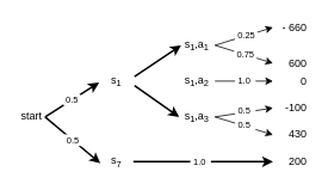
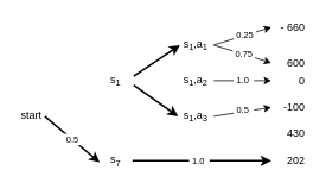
- <mxCell id="5" value="&lt;font size=&quot;1&quot;&gt;&amp;nbsp;0.5&amp;nbsp;&lt;/font&gt;" style="endArrow=classic;html=1;rounded=0;exitX=1;exitY=0.5;exitDx=0;exitDy=0;entryX=0.01;entryY=0.582;entryDx=0;entryDy=0;entryPerimeter=0;strokeWidth=2;" parent="1" source="2" target="3" edge="1"><mxGeometry width="50" height="50" relative="1" as="geometry"><mxPoint x="170" y="180" as="sourcePoint" /><mxPoint x="220" y="130" as="targetPoint" /><mxPoint as="offset" /></mxGeometry></mxCell>
- <mxCell id="26" value="" style="endArrow=classic;html=1;rounded=0;exitX=1;exitY=0.5;exitDx=0;exitDy=0;strokeWidth=1;entryX=0;entryY=0.5;entryDx=0;entryDy=0;" parent="1" source="10" target="25" edge="1"><mxGeometry x="-0.059" y="-5" width="50" height="50" relative="1" as="geometry"><mxPoint x="270" y="140" as="sourcePoint" /><mxPoint x="310" y="130" as="targetPoint" /><mxPoint as="offset" /></mxGeometry></mxCell>
- <mxCell id="27" value="&lt;font style=&quot;font-size: 10px;&quot;&gt;&amp;nbsp;0.5&amp;nbsp;&amp;nbsp;&lt;/font&gt;" style="edgeLabel;html=1;align=center;verticalAlign=bottom;resizable=0;points=[];horizontal=1;" parent="26" vertex="1" connectable="0"><mxGeometry x="0.153" relative="1" as="geometry"><mxPoint x="-4" y="6" as="offset" /></mxGeometry></mxCell>
- <mxCell id="12" value="&lt;div style=&quot;&quot;&gt;&lt;span style=&quot;background-color: initial;&quot;&gt;200&lt;/span&gt;&lt;/div&gt;" style="text;html=1;strokeColor=none;fillColor=none;align=right;verticalAlign=middle;whiteSpace=wrap;rounded=0;" parent="1" vertex="1"><mxGeometry x="305" y="170" width="40" height="20" as="geometry" /></mxCell>
+ <mxCell id="12" value="&lt;div style=&quot;&quot;&gt;&lt;span style=&quot;background-color: initial;&quot;&gt;202&lt;/span&gt;&lt;/div&gt;" style="text;html=1;strokeColor=none;fillColor=none;align=right;verticalAlign=middle;whiteSpace=wrap;rounded=0;" parent="1" vertex="1"><mxGeometry x="305" y="170" width="40" height="20" as="geometry" /></mxCell>
